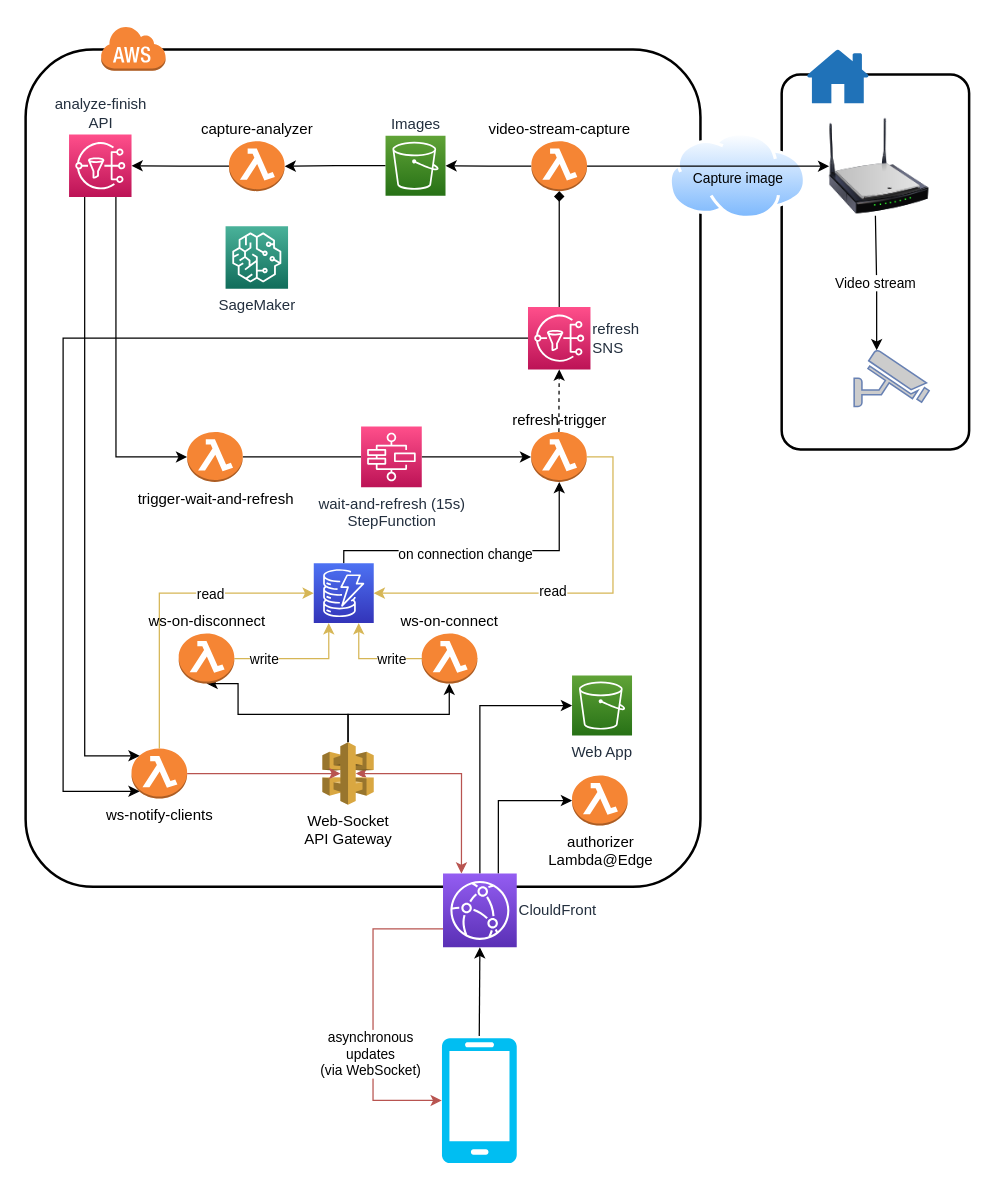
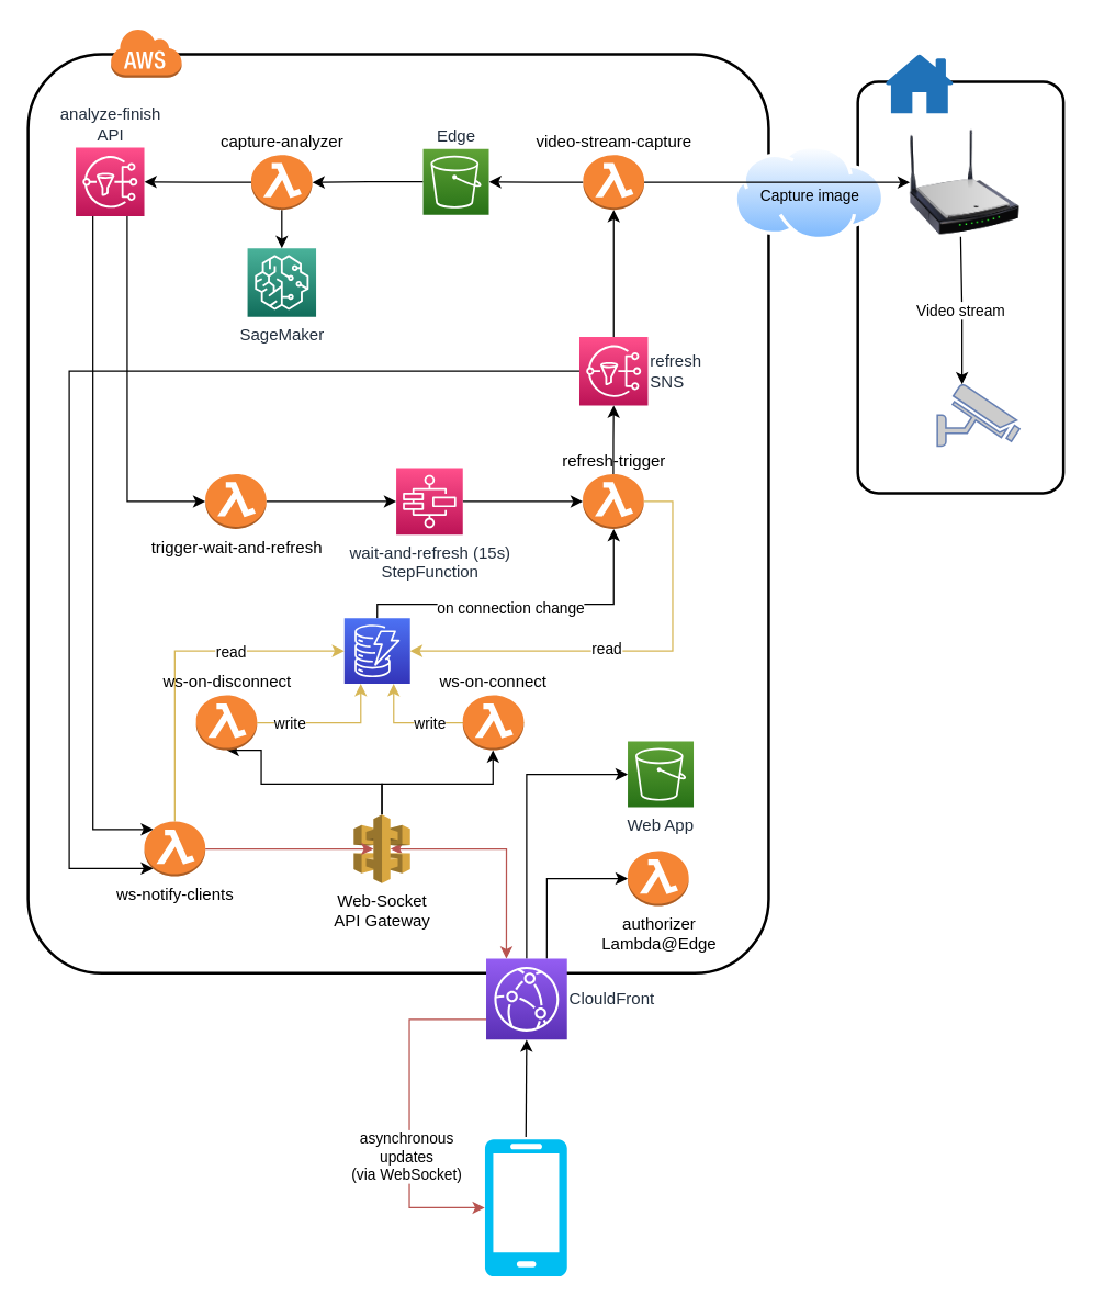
- <mxCell id="5" value="Images" style="points=[[0,0,0],[0.25,0,0],[0.5,0,0],[0.75,0,0],[1,0,0],[0,1,0],[0.25,1,0],[0.5,1,0],[0.75,1,0],[1,1,0],[0,0.25,0],[0,0.5,0],[0,0.75,0],[1,0.25,0],[1,0.5,0],[1,0.75,0]];outlineConnect=0;fontColor=#232F3E;gradientColor=#60A337;gradientDirection=north;fillColor=#277116;strokeColor=#ffffff;dashed=0;verticalLabelPosition=top;verticalAlign=bottom;align=center;html=1;fontSize=12;fontStyle=0;aspect=fixed;shape=mxgraph.aws4.resourceIcon;resIcon=mxgraph.aws4.s3;labelPosition=center;" parent="1" vertex="1"><mxGeometry x="308" y="108" width="48" height="48" as="geometry" /></mxCell>
+ <mxCell id="5" value="Edge" style="points=[[0,0,0],[0.25,0,0],[0.5,0,0],[0.75,0,0],[1,0,0],[0,1,0],[0.25,1,0],[0.5,1,0],[0.75,1,0],[1,1,0],[0,0.25,0],[0,0.5,0],[0,0.75,0],[1,0.25,0],[1,0.5,0],[1,0.75,0]];outlineConnect=0;fontColor=#232F3E;gradientColor=#60A337;gradientDirection=north;fillColor=#277116;strokeColor=#ffffff;dashed=0;verticalLabelPosition=top;verticalAlign=bottom;align=center;html=1;fontSize=12;fontStyle=0;aspect=fixed;shape=mxgraph.aws4.resourceIcon;resIcon=mxgraph.aws4.s3;labelPosition=center;" parent="1" vertex="1"><mxGeometry x="308" y="108" width="48" height="48" as="geometry" /></mxCell>
- <mxCell id="48" style="edgeStyle=orthogonalEdgeStyle;rounded=0;orthogonalLoop=1;jettySize=auto;html=1;entryX=0.5;entryY=1;entryDx=0;entryDy=0;entryPerimeter=0;startArrow=none;startFill=0;exitX=0.5;exitY=0;exitDx=0;exitDy=0;exitPerimeter=0;endArrow=diamond;" parent="1" source="47" target="32" edge="1"><mxGeometry relative="1" as="geometry"><mxPoint x="469" y="181" as="sourcePoint" /></mxGeometry></mxCell>
+ <mxCell id="48" style="edgeStyle=orthogonalEdgeStyle;rounded=0;orthogonalLoop=1;jettySize=auto;html=1;entryX=0.5;entryY=1;entryDx=0;entryDy=0;entryPerimeter=0;startArrow=none;startFill=0;exitX=0.5;exitY=0;exitDx=0;exitDy=0;exitPerimeter=0;" parent="1" source="47" target="32" edge="1"><mxGeometry relative="1" as="geometry"><mxPoint x="469" y="181" as="sourcePoint" /></mxGeometry></mxCell>
+ <mxCell id="27" style="edgeStyle=orthogonalEdgeStyle;rounded=0;orthogonalLoop=1;jettySize=auto;html=1;exitX=0.5;exitY=1;exitDx=0;exitDy=0;exitPerimeter=0;entryX=0.5;entryY=0;entryDx=0;entryDy=0;entryPerimeter=0;" parent="1" source="28" target="6" edge="1"><mxGeometry relative="1" as="geometry"><mxPoint x="237.333" y="173" as="targetPoint" /></mxGeometry></mxCell>
- <mxCell id="56" style="edgeStyle=orthogonalEdgeStyle;rounded=0;orthogonalLoop=1;jettySize=auto;html=1;exitX=0.5;exitY=0;exitDx=0;exitDy=0;exitPerimeter=0;dashed=1;" parent="1" source="57" target="47" edge="1"><mxGeometry relative="1" as="geometry" /></mxCell>
+ <mxCell id="56" style="edgeStyle=orthogonalEdgeStyle;rounded=0;orthogonalLoop=1;jettySize=auto;html=1;exitX=0.5;exitY=0;exitDx=0;exitDy=0;exitPerimeter=0;" parent="1" source="57" target="47" edge="1"><mxGeometry relative="1" as="geometry" /></mxCell>
- <mxCell id="50" value="" style="edgeStyle=orthogonalEdgeStyle;rounded=0;orthogonalLoop=1;jettySize=auto;html=1;endArrow=none;" parent="1" source="51" target="55" edge="1"><mxGeometry relative="1" as="geometry"><mxPoint x="185" y="334.609" as="targetPoint" /></mxGeometry></mxCell>
+ <mxCell id="50" value="" style="edgeStyle=orthogonalEdgeStyle;rounded=0;orthogonalLoop=1;jettySize=auto;html=1;" parent="1" source="51" target="55" edge="1"><mxGeometry relative="1" as="geometry"><mxPoint x="185" y="334.609" as="targetPoint" /></mxGeometry></mxCell>
